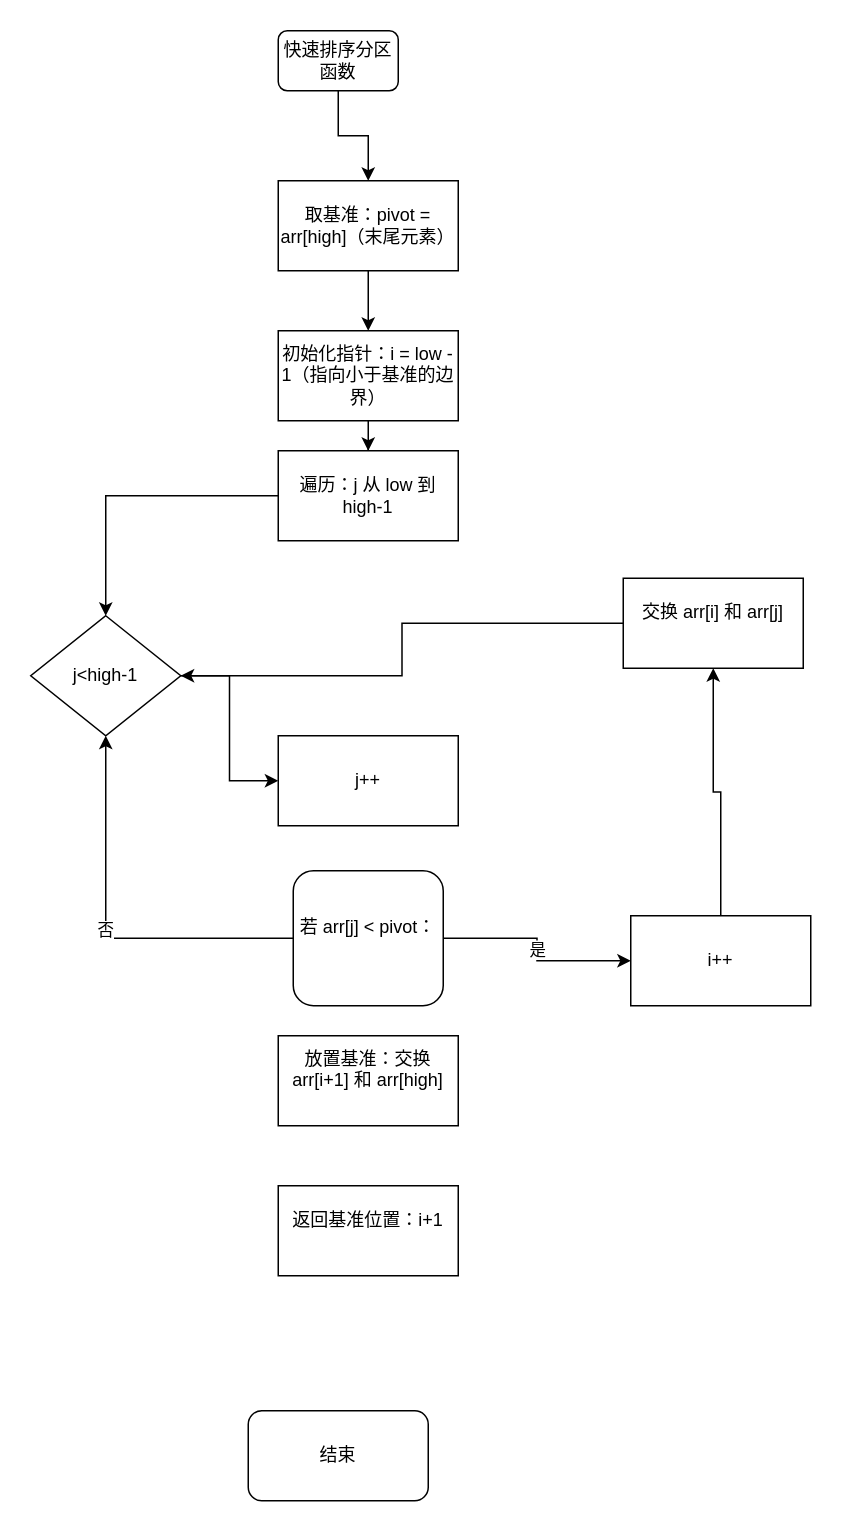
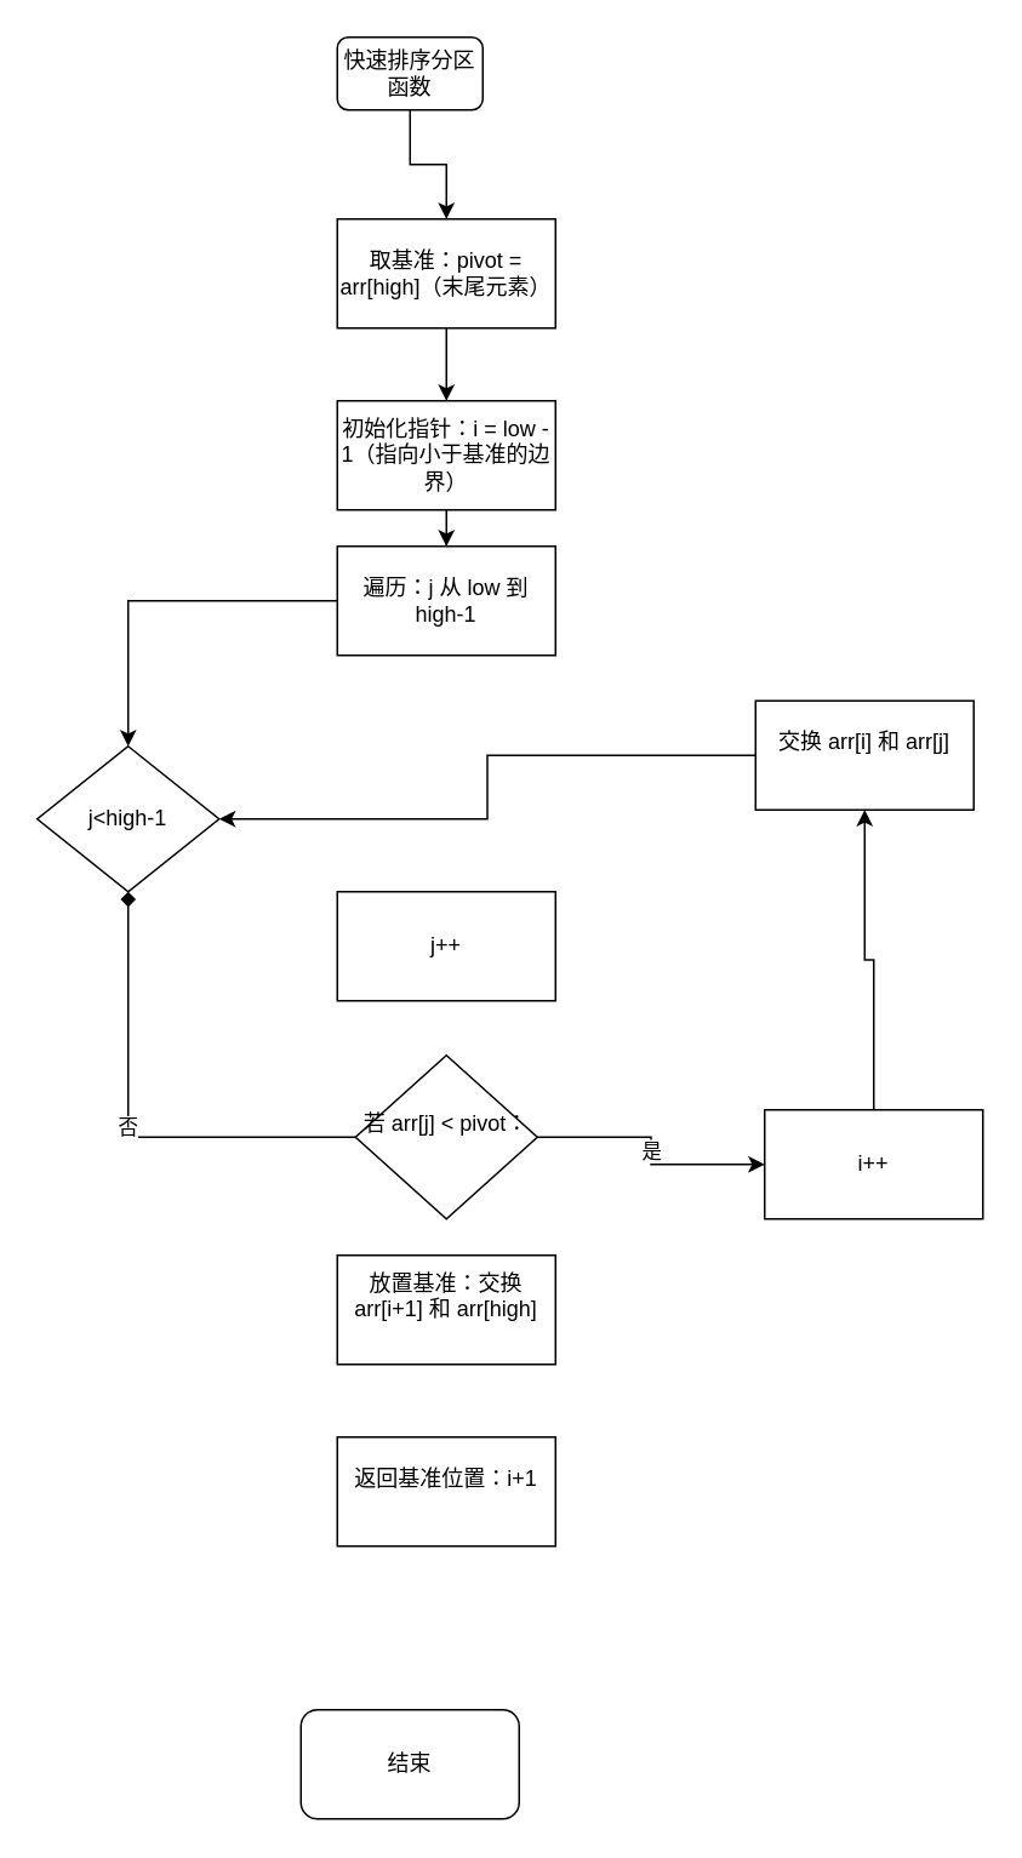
- <mxCell id="12" value="否" style="edgeStyle=orthogonalEdgeStyle;rounded=0;orthogonalLoop=1;jettySize=auto;html=1;" edge="1" parent="1" source="13" target="21"><mxGeometry relative="1" as="geometry" /></mxCell>
+ <mxCell id="12" value="否" style="edgeStyle=orthogonalEdgeStyle;rounded=0;orthogonalLoop=1;jettySize=auto;html=1;endArrow=diamond;" edge="1" parent="1" source="13" target="21"><mxGeometry relative="1" as="geometry" /></mxCell>
- <mxCell id="20" value="" style="edgeStyle=orthogonalEdgeStyle;rounded=0;orthogonalLoop=1;jettySize=auto;html=1;" edge="1" parent="1" source="21" target="22"><mxGeometry relative="1" as="geometry" /></mxCell>
- <mxCell id="13" value="&#10;若 arr[j] &amp;lt; pivot：&#10;&#10;" style="whiteSpace=wrap;html=1;rounded=1;" vertex="1" parent="1"><mxGeometry x="195" y="580" width="100" height="90" as="geometry" /></mxCell>
+ <mxCell id="13" value="&#10;若 arr[j] &amp;lt; pivot：&#10;&#10;" style="rhombus;whiteSpace=wrap;html=1;" vertex="1" parent="1"><mxGeometry x="195" y="580" width="100" height="90" as="geometry" /></mxCell>
